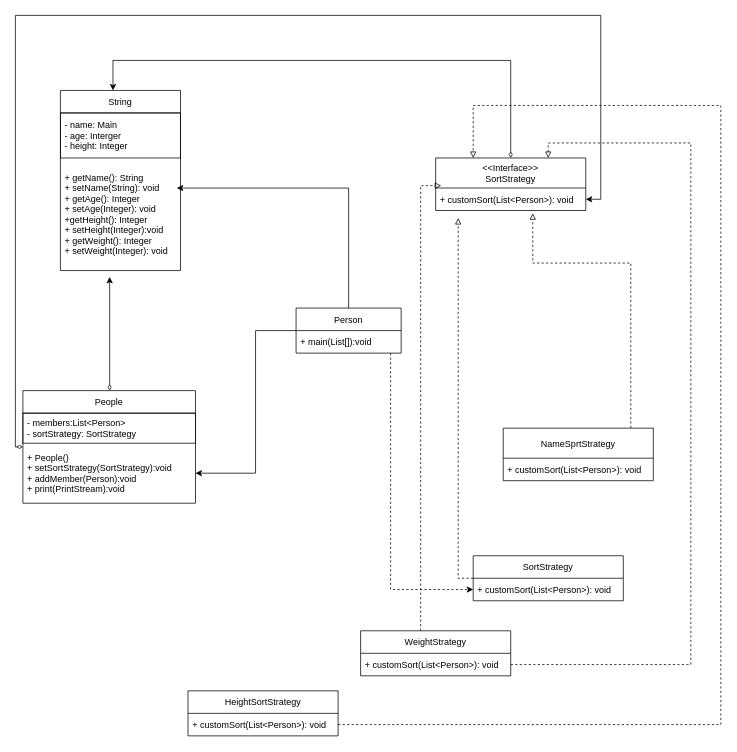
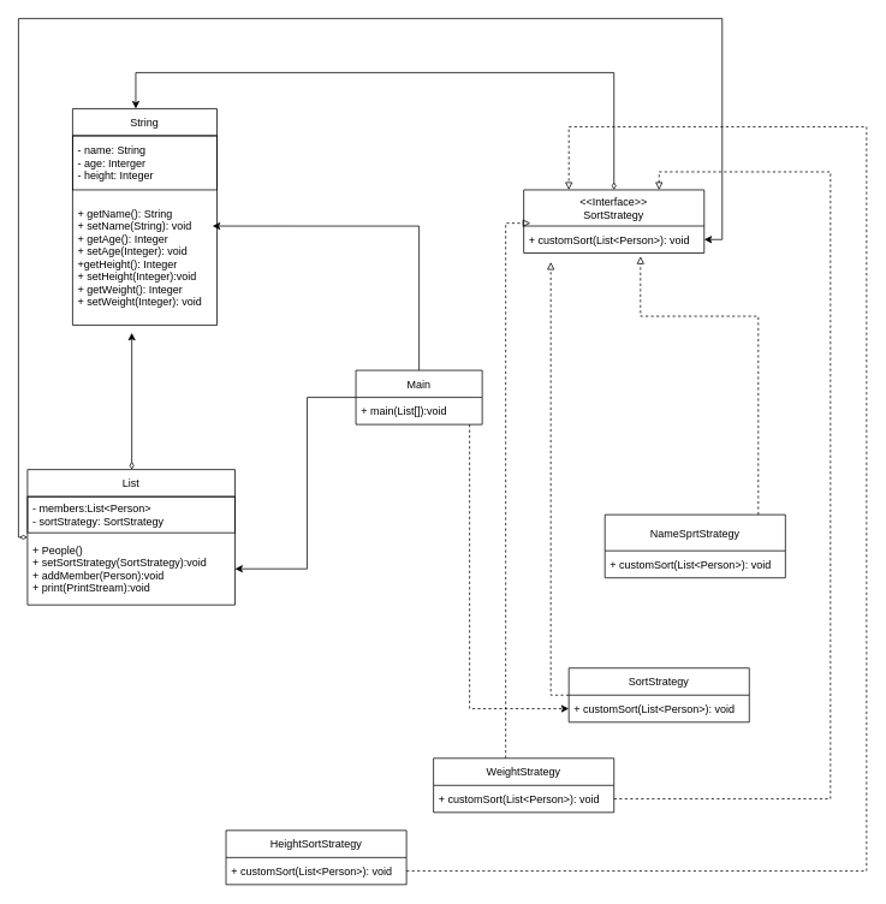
- <mxCell id="12" value="- name: Main&#10;- age: Interger&#10;- height: Integer" style="text;strokeColor=default;fillColor=none;align=left;verticalAlign=middle;spacingLeft=4;spacingRight=4;overflow=hidden;points=[[0,0.5],[1,0.5]];portConstraint=eastwest;rotatable=0;" vertex="1" parent="11"><mxGeometry y="30" width="160" height="60" as="geometry" /></mxCell>
+ <mxCell id="12" value="- name: String&#10;- age: Interger&#10;- height: Integer" style="text;strokeColor=default;fillColor=none;align=left;verticalAlign=middle;spacingLeft=4;spacingRight=4;overflow=hidden;points=[[0,0.5],[1,0.5]];portConstraint=eastwest;rotatable=0;" vertex="1" parent="11"><mxGeometry y="30" width="160" height="60" as="geometry" /></mxCell>
- <mxCell id="9" value="Person" style="swimlane;fontStyle=0;childLayout=stackLayout;horizontal=1;startSize=30;horizontalStack=0;resizeParent=1;resizeParentMax=0;resizeLast=0;collapsible=1;marginBottom=0;strokeColor=default;" vertex="1" parent="1"><mxGeometry x="394" y="410" width="140" height="60" as="geometry" /></mxCell>
+ <mxCell id="9" value="Main" style="swimlane;fontStyle=0;childLayout=stackLayout;horizontal=1;startSize=30;horizontalStack=0;resizeParent=1;resizeParentMax=0;resizeLast=0;collapsible=1;marginBottom=0;strokeColor=default;" vertex="1" parent="1"><mxGeometry x="394" y="410" width="140" height="60" as="geometry" /></mxCell>
- <mxCell id="4" value="People" style="swimlane;fontStyle=0;childLayout=stackLayout;horizontal=1;startSize=30;horizontalStack=0;resizeParent=1;resizeParentMax=0;resizeLast=0;collapsible=1;marginBottom=0;" vertex="1" parent="1"><mxGeometry x="30" y="520" width="230" height="150" as="geometry" /></mxCell>
+ <mxCell id="4" value="List" style="swimlane;fontStyle=0;childLayout=stackLayout;horizontal=1;startSize=30;horizontalStack=0;resizeParent=1;resizeParentMax=0;resizeLast=0;collapsible=1;marginBottom=0;" vertex="1" parent="1"><mxGeometry x="30" y="520" width="230" height="150" as="geometry" /></mxCell>
